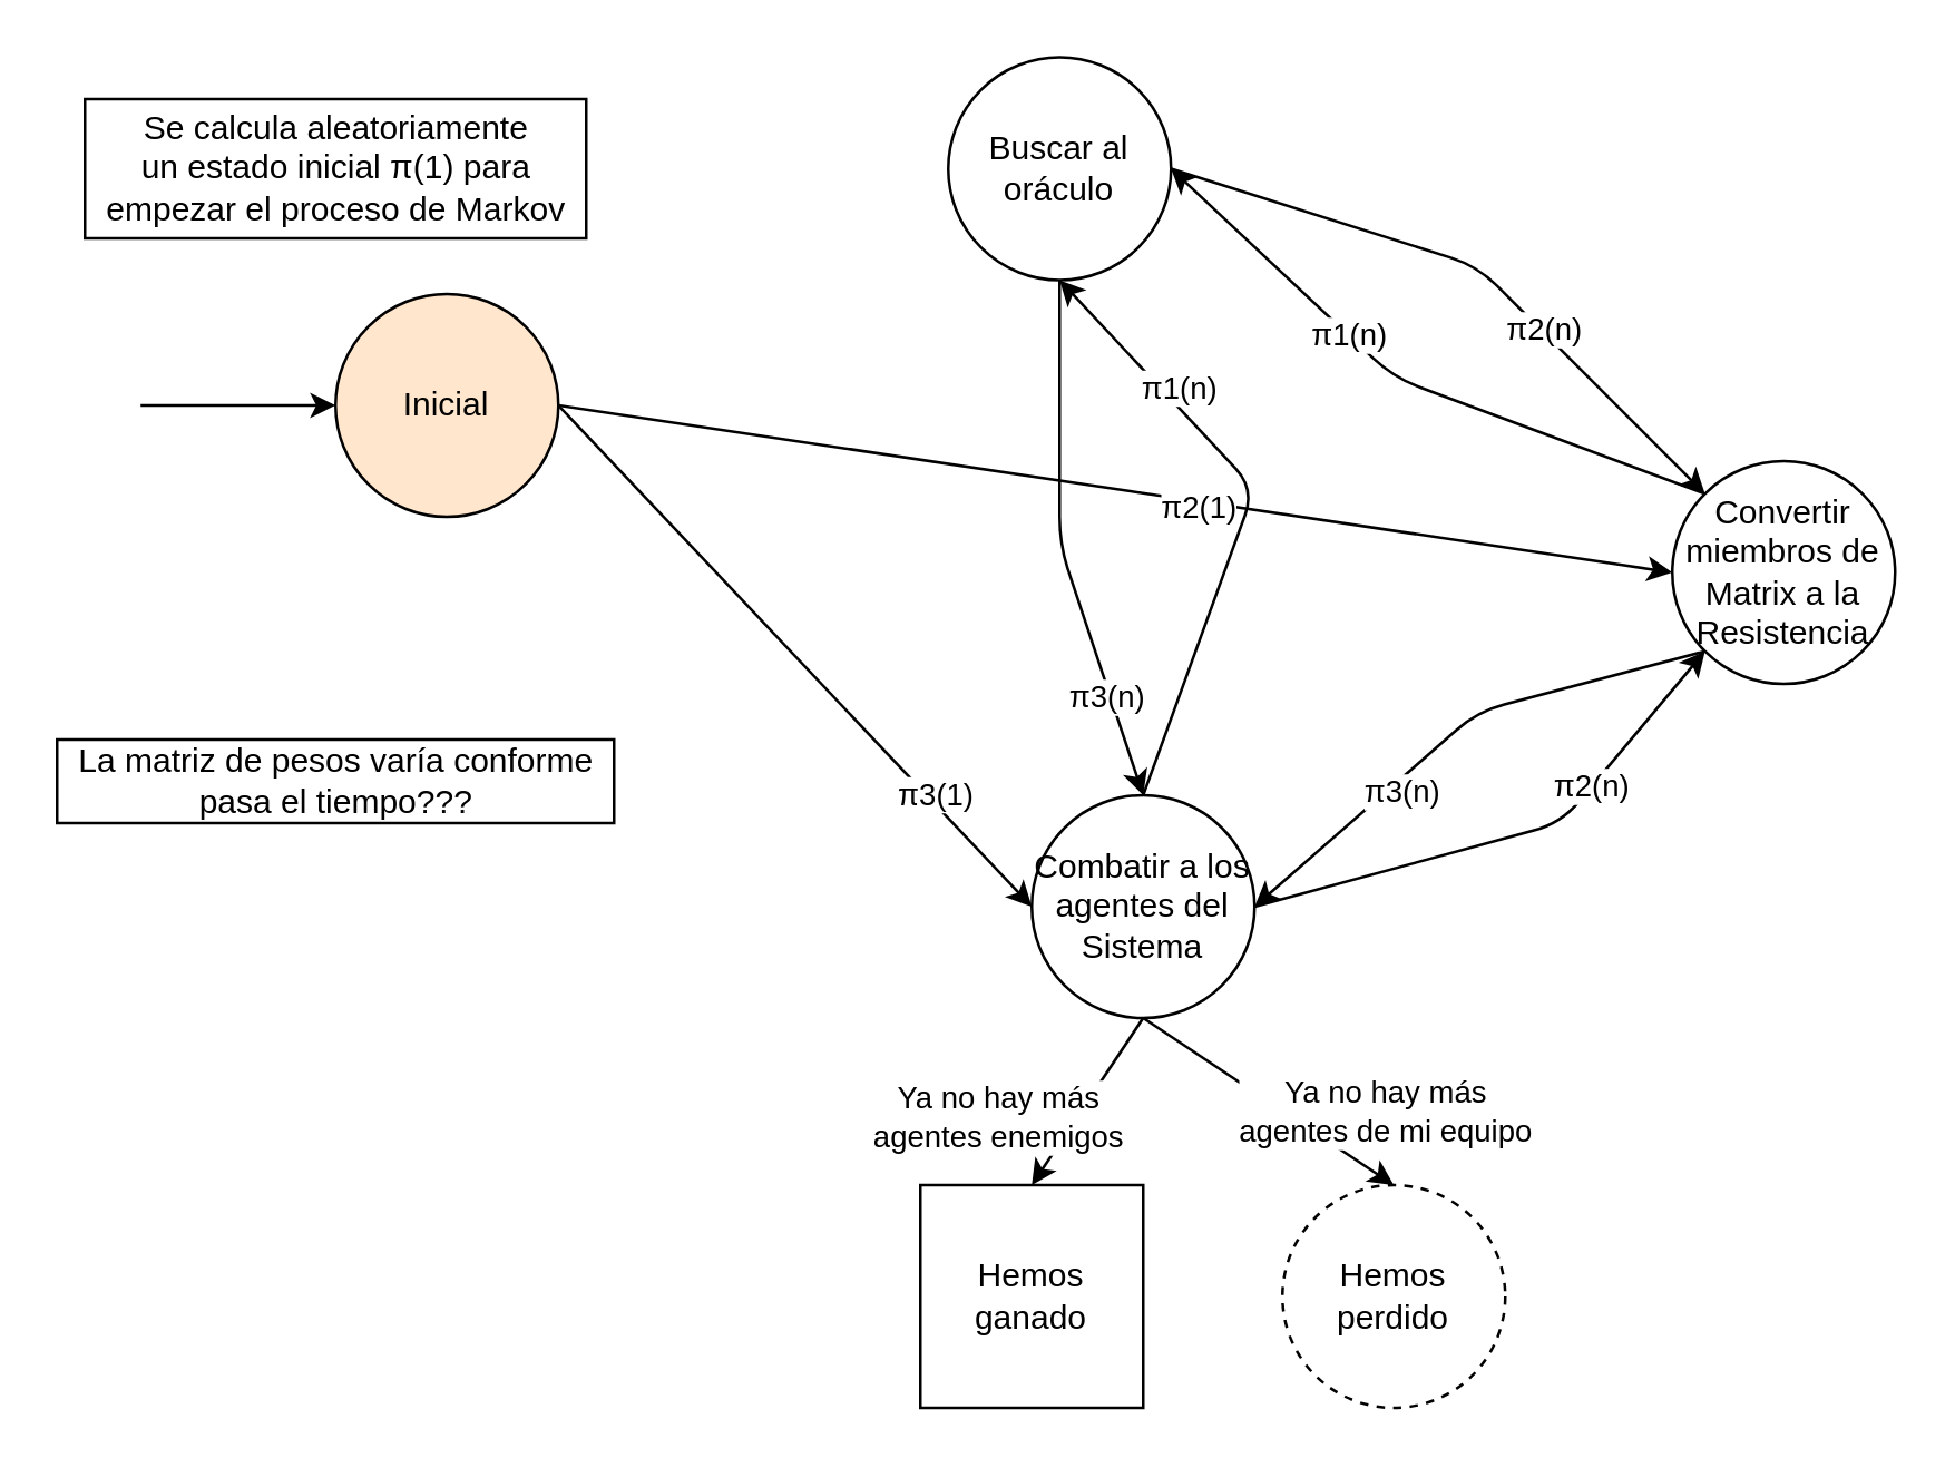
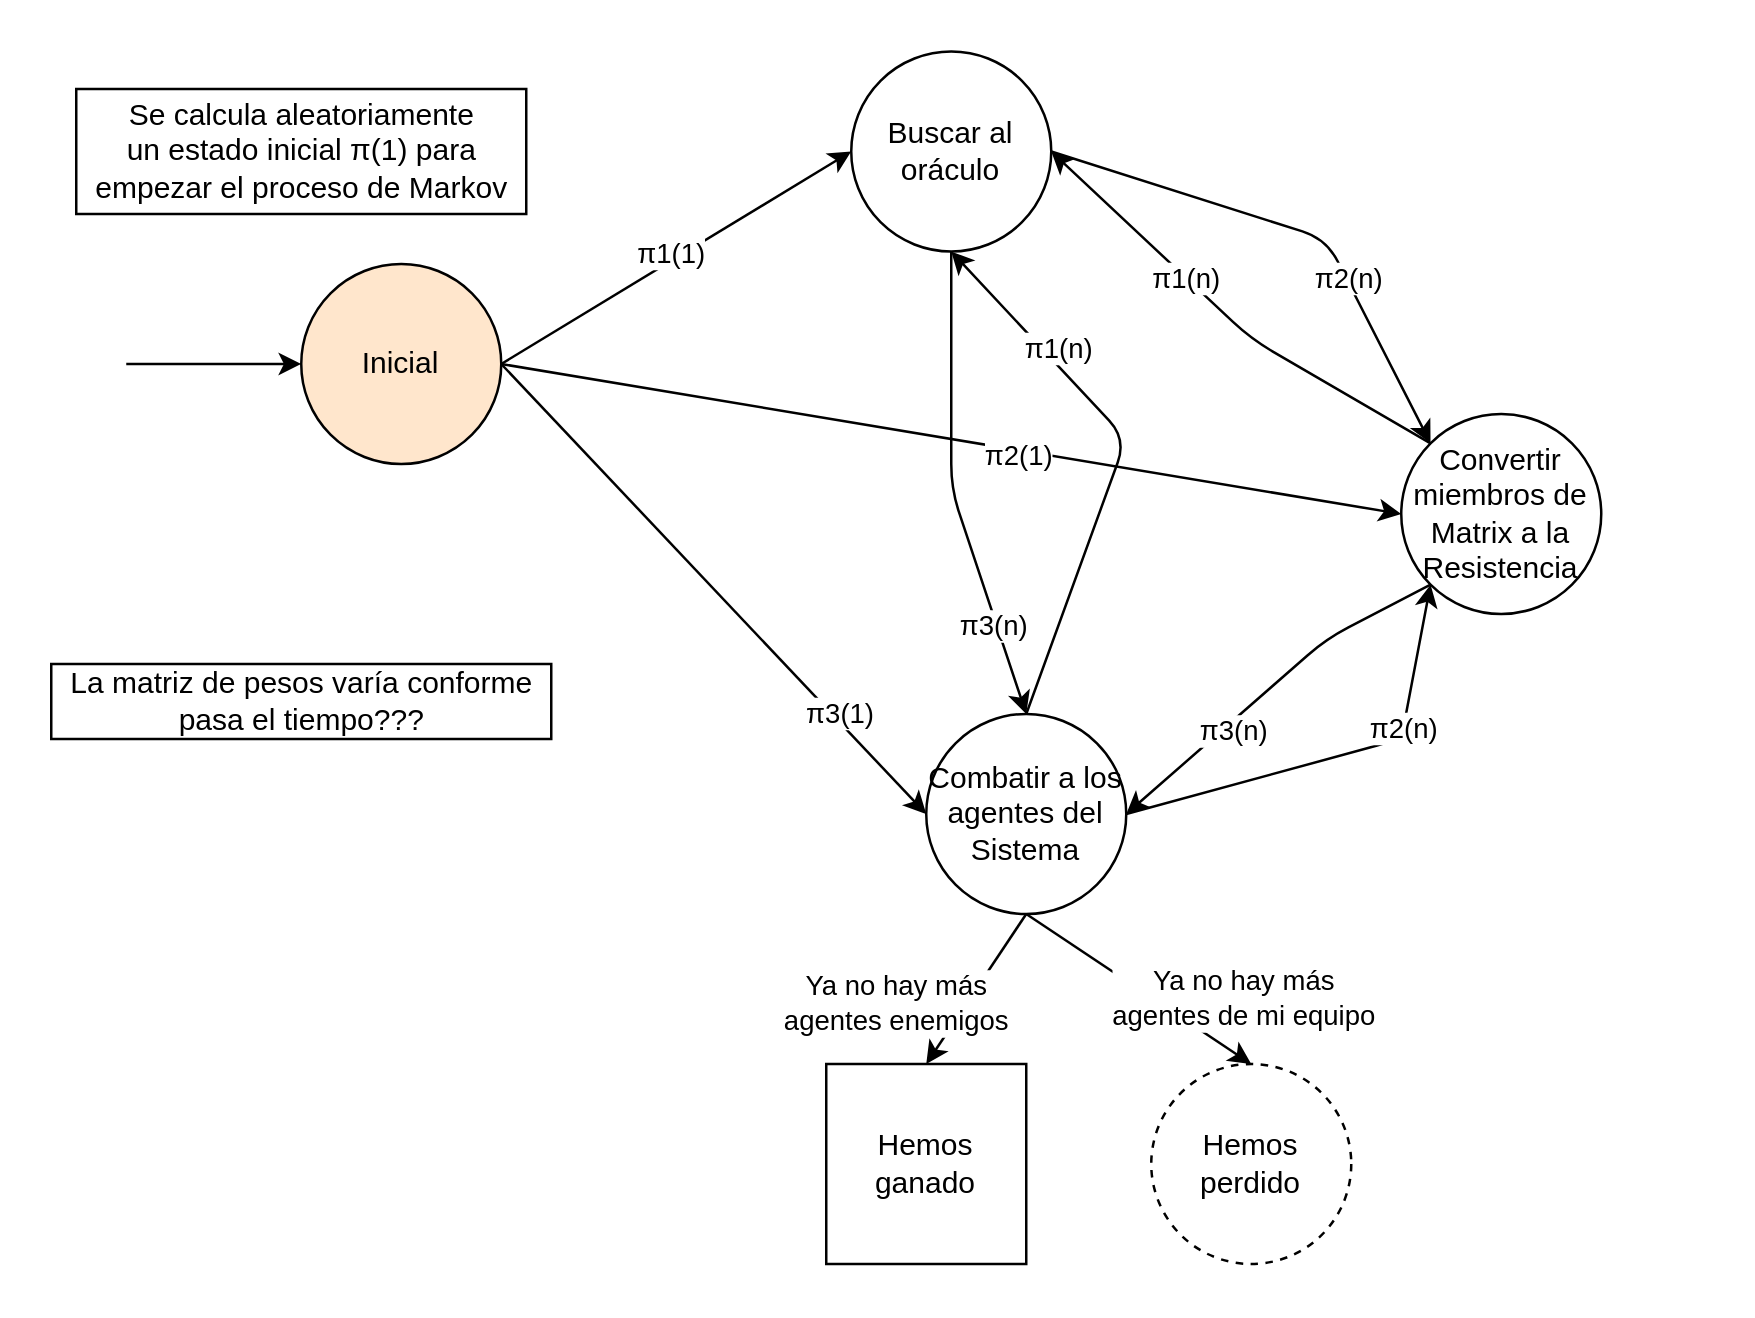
+ <mxCell id="6" value="" style="endArrow=classic;html=1;exitX=1;exitY=0.5;exitDx=0;exitDy=0;entryX=0;entryY=0.5;entryDx=0;entryDy=0;" edge="1" parent="1" source="2" target="3"><mxGeometry width="50" height="50" relative="1" as="geometry"><mxPoint x="210" y="145" as="sourcePoint" /><mxPoint x="260" y="95" as="targetPoint" /></mxGeometry></mxCell>
+ <mxCell id="7" value="π1(1)" style="edgeLabel;html=1;align=center;verticalAlign=middle;resizable=0;points=[];" vertex="1" connectable="0" parent="6"><mxGeometry x="-0.011" y="3" relative="1" as="geometry"><mxPoint as="offset" /></mxGeometry></mxCell>
- <mxCell id="8" value="Convertir miembros de Matrix a la Resistencia" style="ellipse;whiteSpace=wrap;html=1;aspect=fixed;strokeColor=#000000;" vertex="1" parent="1"><mxGeometry x="600" y="165" width="80" height="80" as="geometry" /></mxCell>
+ <mxCell id="8" value="Convertir miembros de Matrix a la Resistencia" style="ellipse;whiteSpace=wrap;html=1;aspect=fixed;strokeColor=#000000;" vertex="1" parent="1"><mxGeometry x="560" y="165" width="80" height="80" as="geometry" /></mxCell>
